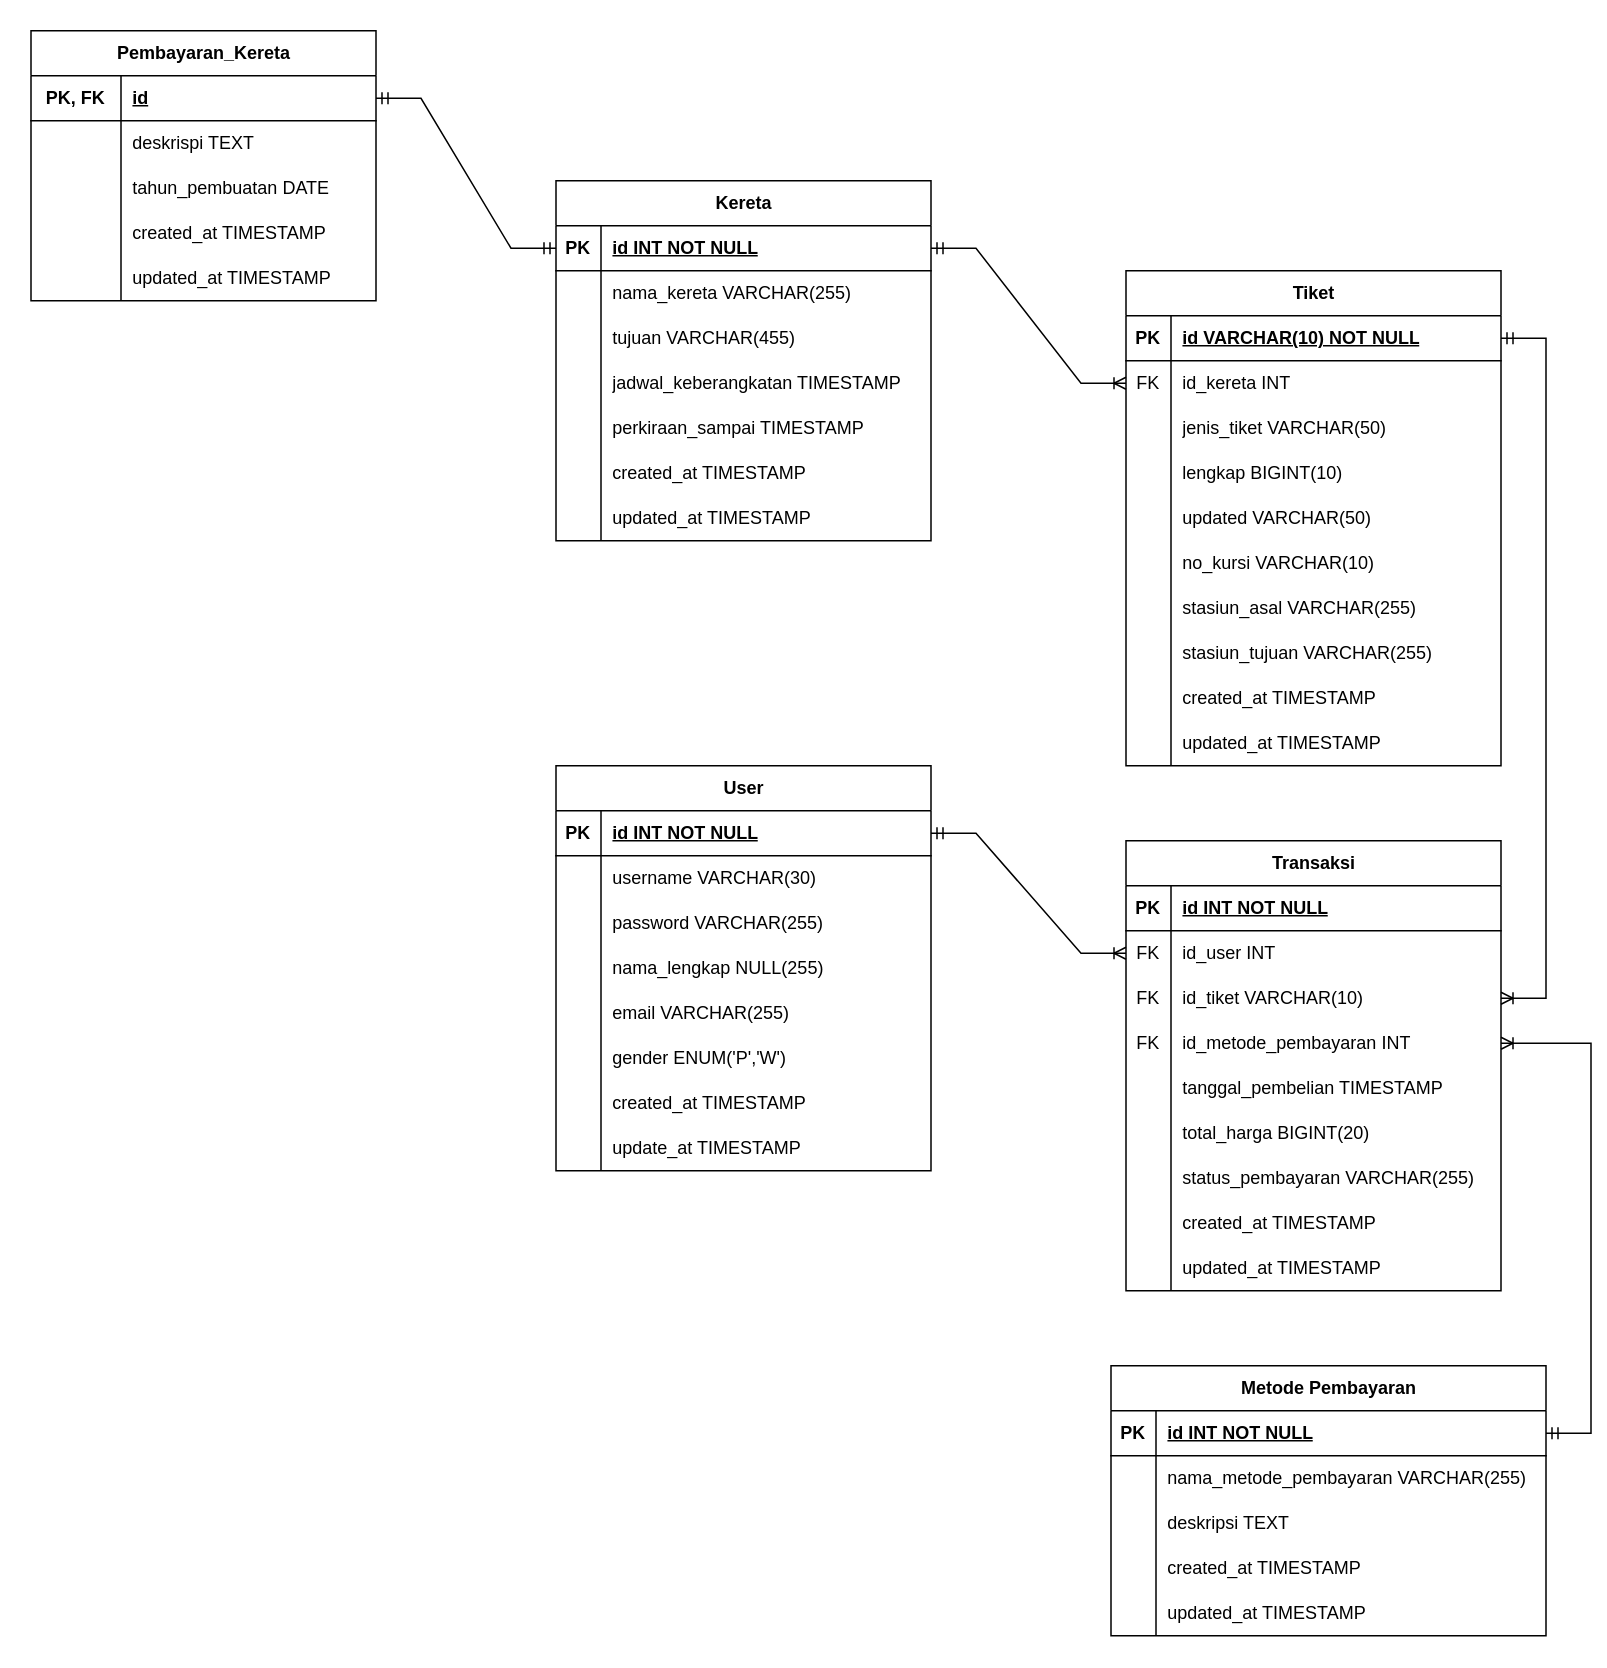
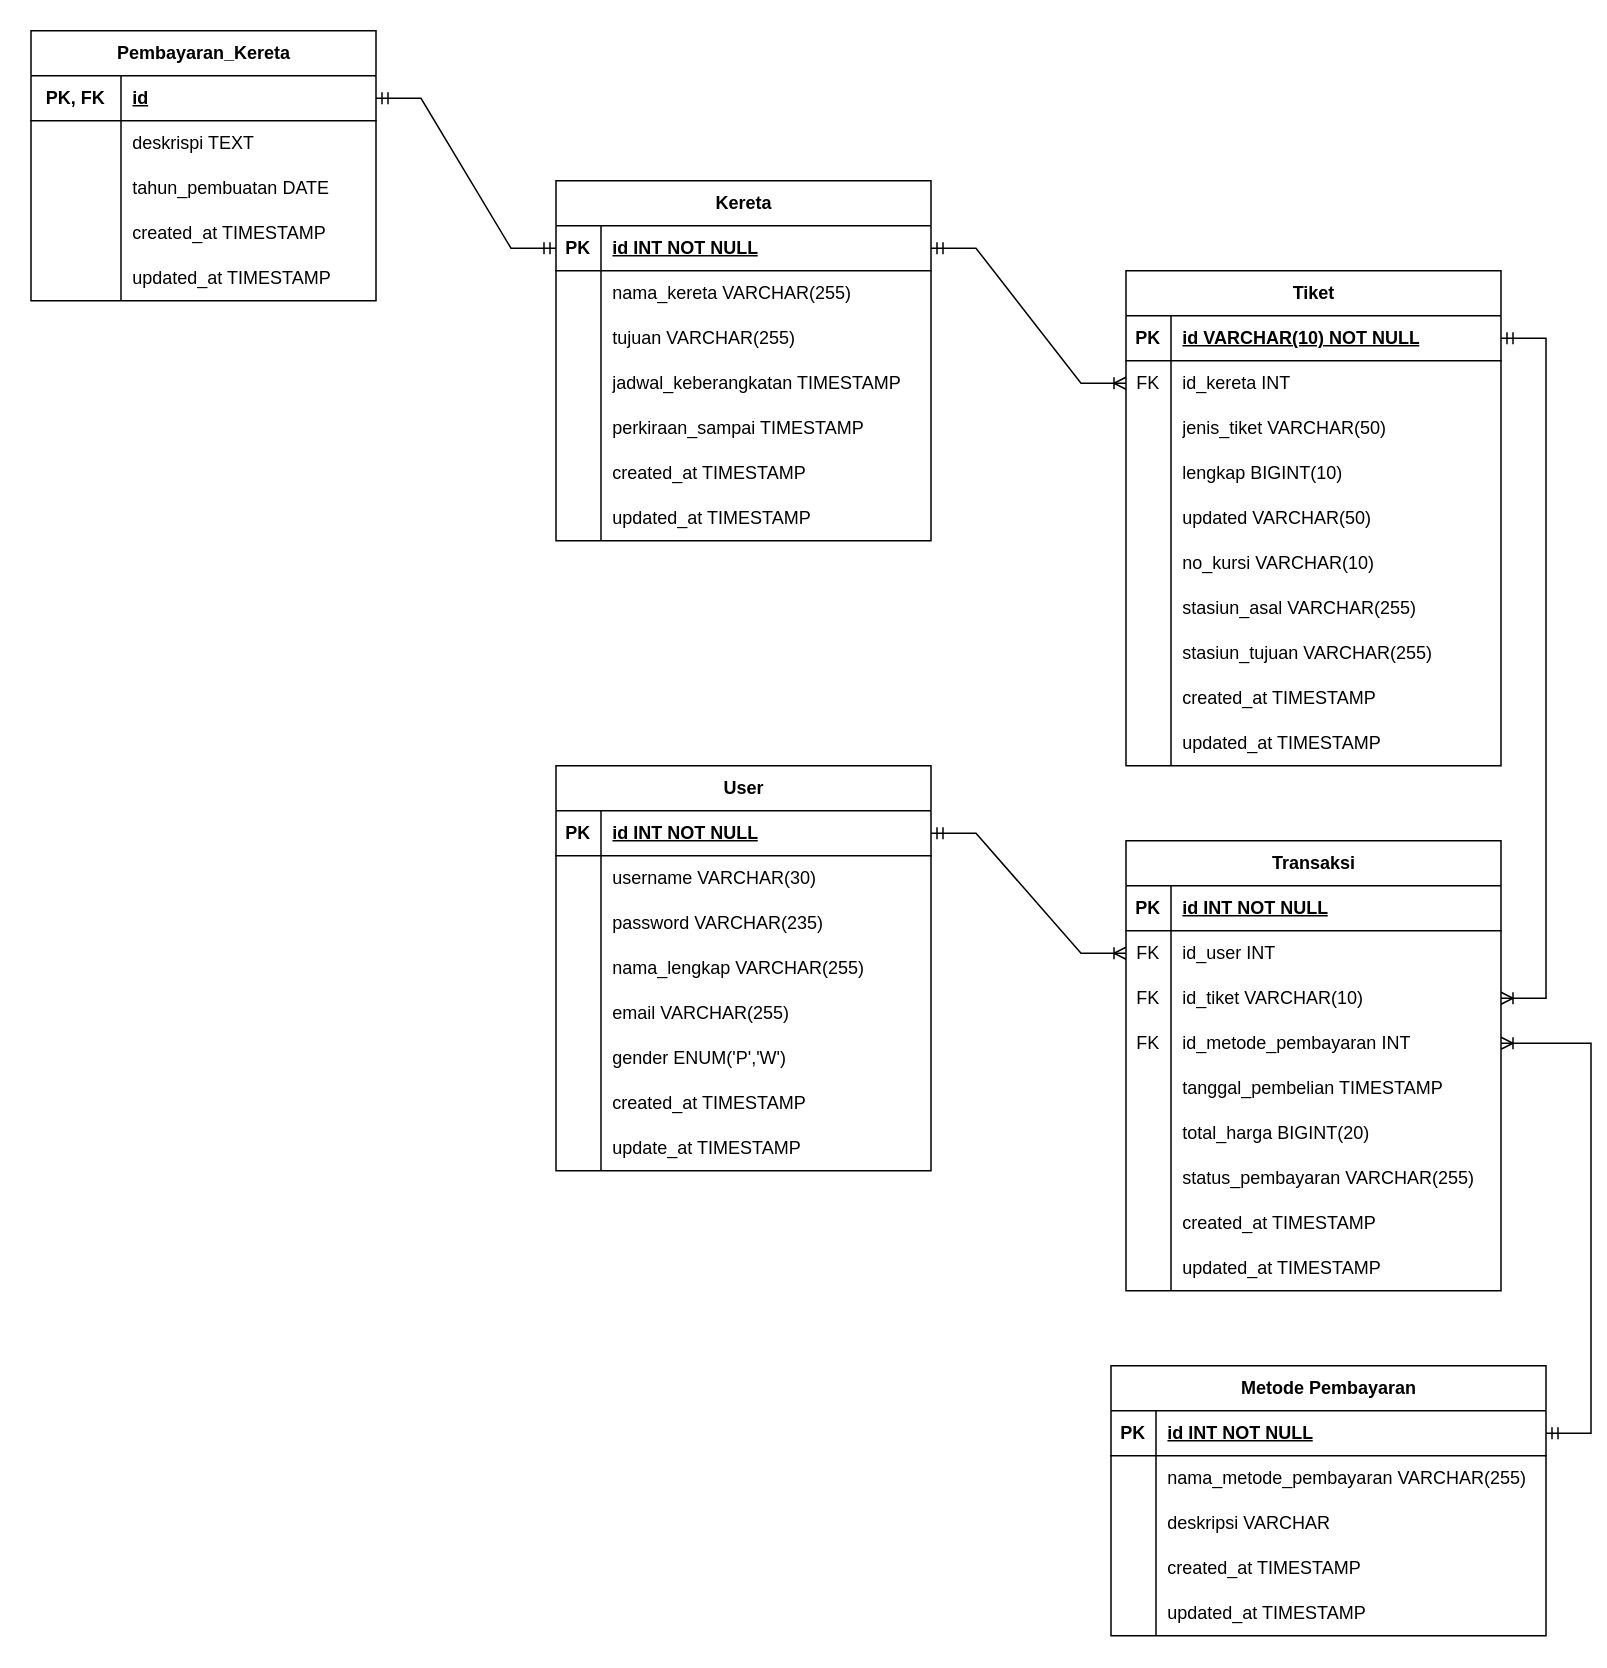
- <mxCell id="111" value="tujuan VARCHAR(455)" style="shape=partialRectangle;connectable=0;fillColor=none;top=0;left=0;bottom=0;right=0;align=left;spacingLeft=6;overflow=hidden;whiteSpace=wrap;html=1;" parent="109" vertex="1"><mxGeometry x="30" width="220" height="30" as="geometry"><mxRectangle width="220" height="30" as="alternateBounds" /></mxGeometry></mxCell>
+ <mxCell id="111" value="tujuan VARCHAR(255)" style="shape=partialRectangle;connectable=0;fillColor=none;top=0;left=0;bottom=0;right=0;align=left;spacingLeft=6;overflow=hidden;whiteSpace=wrap;html=1;" parent="109" vertex="1"><mxGeometry x="30" width="220" height="30" as="geometry"><mxRectangle width="220" height="30" as="alternateBounds" /></mxGeometry></mxCell>
- <mxCell id="11" value="password VARCHAR(255)" style="shape=partialRectangle;connectable=0;fillColor=none;top=0;left=0;bottom=0;right=0;align=left;spacingLeft=6;overflow=hidden;whiteSpace=wrap;html=1;" parent="9" vertex="1"><mxGeometry x="30" width="220" height="30" as="geometry"><mxRectangle width="220" height="30" as="alternateBounds" /></mxGeometry></mxCell>
+ <mxCell id="11" value="password VARCHAR(235)" style="shape=partialRectangle;connectable=0;fillColor=none;top=0;left=0;bottom=0;right=0;align=left;spacingLeft=6;overflow=hidden;whiteSpace=wrap;html=1;" parent="9" vertex="1"><mxGeometry x="30" width="220" height="30" as="geometry"><mxRectangle width="220" height="30" as="alternateBounds" /></mxGeometry></mxCell>
- <mxCell id="14" value="nama_lengkap NULL(255)" style="shape=partialRectangle;connectable=0;fillColor=none;top=0;left=0;bottom=0;right=0;align=left;spacingLeft=6;overflow=hidden;whiteSpace=wrap;html=1;" parent="12" vertex="1"><mxGeometry x="30" width="220" height="30" as="geometry"><mxRectangle width="220" height="30" as="alternateBounds" /></mxGeometry></mxCell>
+ <mxCell id="14" value="nama_lengkap VARCHAR(255)" style="shape=partialRectangle;connectable=0;fillColor=none;top=0;left=0;bottom=0;right=0;align=left;spacingLeft=6;overflow=hidden;whiteSpace=wrap;html=1;" parent="12" vertex="1"><mxGeometry x="30" width="220" height="30" as="geometry"><mxRectangle width="220" height="30" as="alternateBounds" /></mxGeometry></mxCell>
- <mxCell id="138" value="deskripsi TEXT" style="shape=partialRectangle;connectable=0;fillColor=none;top=0;left=0;bottom=0;right=0;align=left;spacingLeft=6;overflow=hidden;whiteSpace=wrap;html=1;" parent="136" vertex="1"><mxGeometry x="30" width="260" height="30" as="geometry"><mxRectangle width="260" height="30" as="alternateBounds" /></mxGeometry></mxCell>
+ <mxCell id="138" value="deskripsi VARCHAR" style="shape=partialRectangle;connectable=0;fillColor=none;top=0;left=0;bottom=0;right=0;align=left;spacingLeft=6;overflow=hidden;whiteSpace=wrap;html=1;" parent="136" vertex="1"><mxGeometry x="30" width="260" height="30" as="geometry"><mxRectangle width="260" height="30" as="alternateBounds" /></mxGeometry></mxCell>
